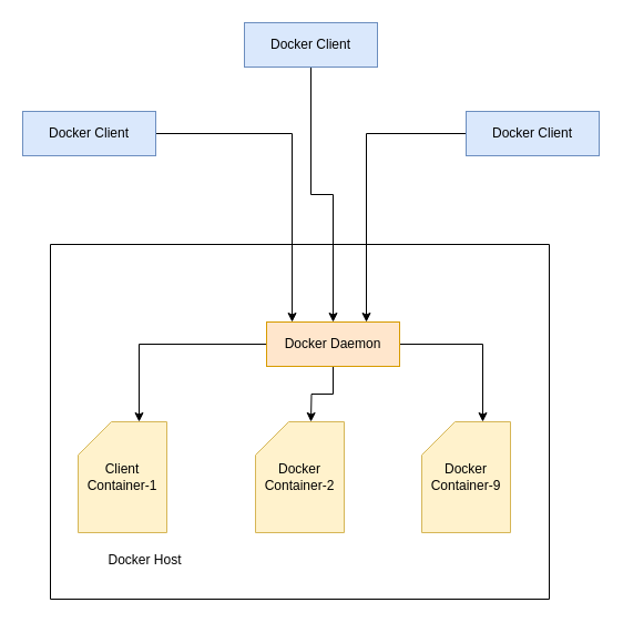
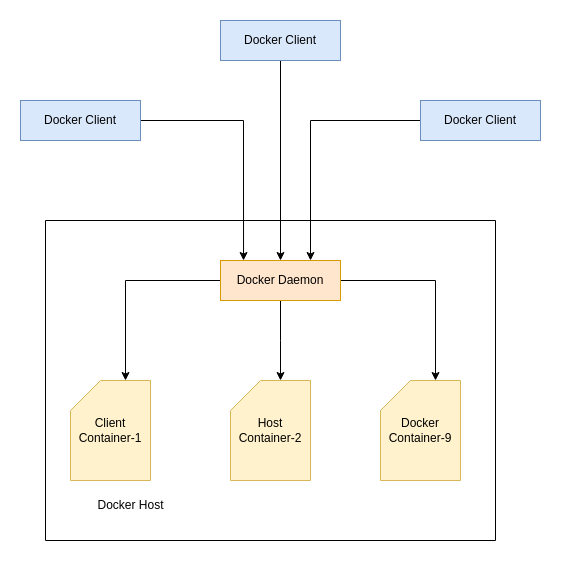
- <mxCell id="5" value="Docker Daemon" style="rounded=0;whiteSpace=wrap;html=1;fillColor=#ffe6cc;strokeColor=#d79b00;" vertex="1" parent="1"><mxGeometry x="240" y="290" width="120" height="40" as="geometry" /></mxCell>
+ <mxCell id="5" value="Docker Daemon" style="rounded=0;whiteSpace=wrap;html=1;fillColor=#ffe6cc;strokeColor=#d79b00;" vertex="1" parent="1"><mxGeometry x="220" y="260" width="120" height="40" as="geometry" /></mxCell>
- <mxCell id="13" value="Docker Container-2" style="shape=card;whiteSpace=wrap;html=1;fillColor=#fff2cc;strokeColor=#d6b656;" vertex="1" parent="1"><mxGeometry x="230" y="380" width="80" height="100" as="geometry" /></mxCell>
+ <mxCell id="13" value="Host Container-2" style="shape=card;whiteSpace=wrap;html=1;fillColor=#fff2cc;strokeColor=#d6b656;" vertex="1" parent="1"><mxGeometry x="230" y="380" width="80" height="100" as="geometry" /></mxCell>
